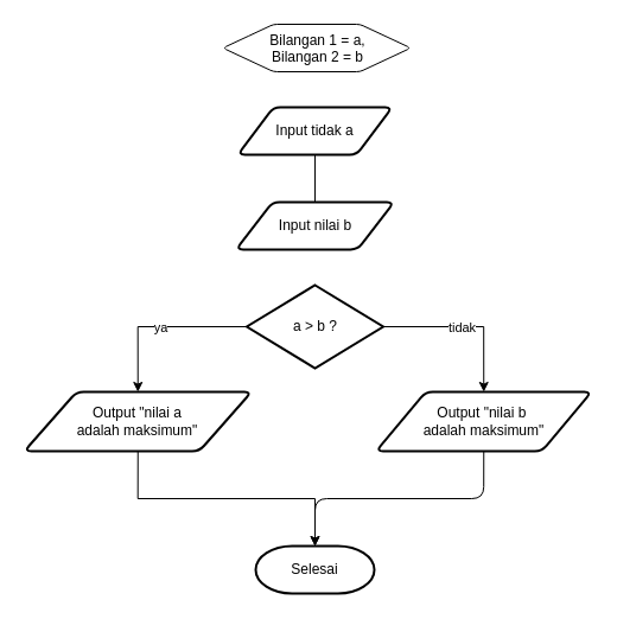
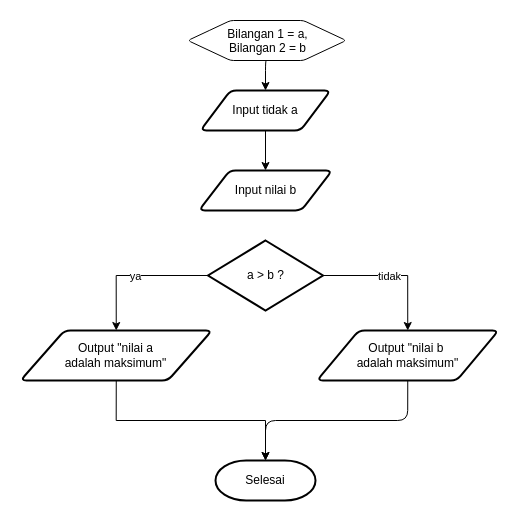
+ <mxCell id="2" style="edgeStyle=orthogonalEdgeStyle;orthogonalLoop=1;jettySize=auto;html=1;exitX=0.5;exitY=1;exitDx=0;exitDy=0;entryX=0.5;entryY=0;entryDx=0;entryDy=0;" edge="1" parent="1" source="3" target="5"><mxGeometry relative="1" as="geometry" /></mxCell>
- <mxCell id="4" style="edgeStyle=orthogonalEdgeStyle;rounded=0;orthogonalLoop=1;jettySize=auto;html=1;exitX=0.5;exitY=1;exitDx=0;exitDy=0;entryX=0.5;entryY=0;entryDx=0;entryDy=0;endArrow=none;" edge="1" parent="1" source="5" target="9"><mxGeometry relative="1" as="geometry" /></mxCell>
+ <mxCell id="4" style="edgeStyle=orthogonalEdgeStyle;rounded=0;orthogonalLoop=1;jettySize=auto;html=1;exitX=0.5;exitY=1;exitDx=0;exitDy=0;entryX=0.5;entryY=0;entryDx=0;entryDy=0;" edge="1" parent="1" source="5" target="9"><mxGeometry relative="1" as="geometry" /></mxCell>
